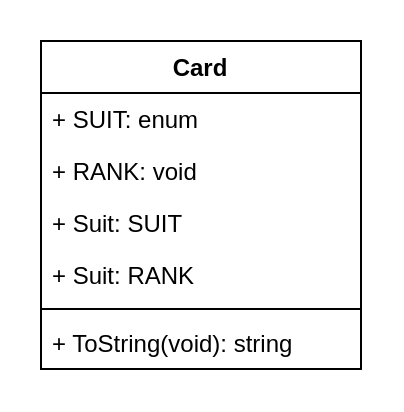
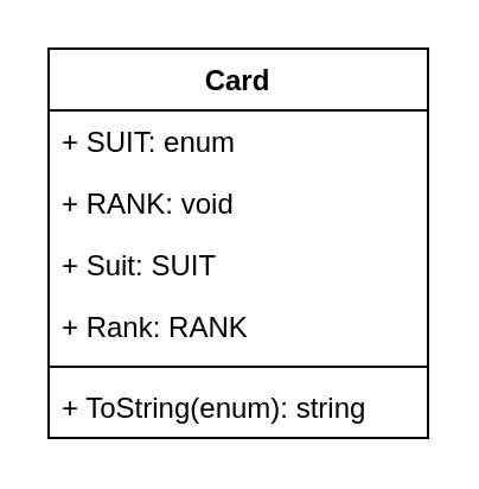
- <mxCell id="6" value="+ Suit: RANK" style="text;strokeColor=none;fillColor=none;align=left;verticalAlign=top;spacingLeft=4;spacingRight=4;overflow=hidden;rotatable=0;points=[[0,0.5],[1,0.5]];portConstraint=eastwest;whiteSpace=wrap;html=1;" vertex="1" parent="2"><mxGeometry y="104" width="160" height="26" as="geometry" /></mxCell>
+ <mxCell id="6" value="+ Rank: RANK" style="text;strokeColor=none;fillColor=none;align=left;verticalAlign=top;spacingLeft=4;spacingRight=4;overflow=hidden;rotatable=0;points=[[0,0.5],[1,0.5]];portConstraint=eastwest;whiteSpace=wrap;html=1;" vertex="1" parent="2"><mxGeometry y="104" width="160" height="26" as="geometry" /></mxCell>
- <mxCell id="8" value="+ ToString(void): string" style="text;strokeColor=none;fillColor=none;align=left;verticalAlign=top;spacingLeft=4;spacingRight=4;overflow=hidden;rotatable=0;points=[[0,0.5],[1,0.5]];portConstraint=eastwest;whiteSpace=wrap;html=1;" vertex="1" parent="2"><mxGeometry y="138" width="160" height="26" as="geometry" /></mxCell>
+ <mxCell id="8" value="+ ToString(enum): string" style="text;strokeColor=none;fillColor=none;align=left;verticalAlign=top;spacingLeft=4;spacingRight=4;overflow=hidden;rotatable=0;points=[[0,0.5],[1,0.5]];portConstraint=eastwest;whiteSpace=wrap;html=1;" vertex="1" parent="2"><mxGeometry y="138" width="160" height="26" as="geometry" /></mxCell>
